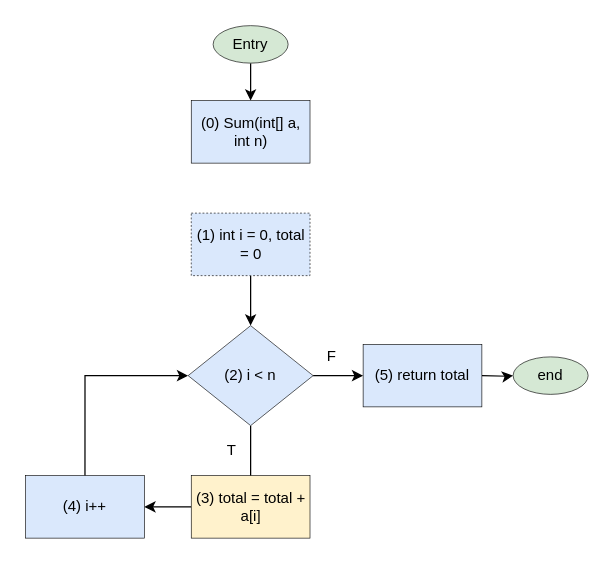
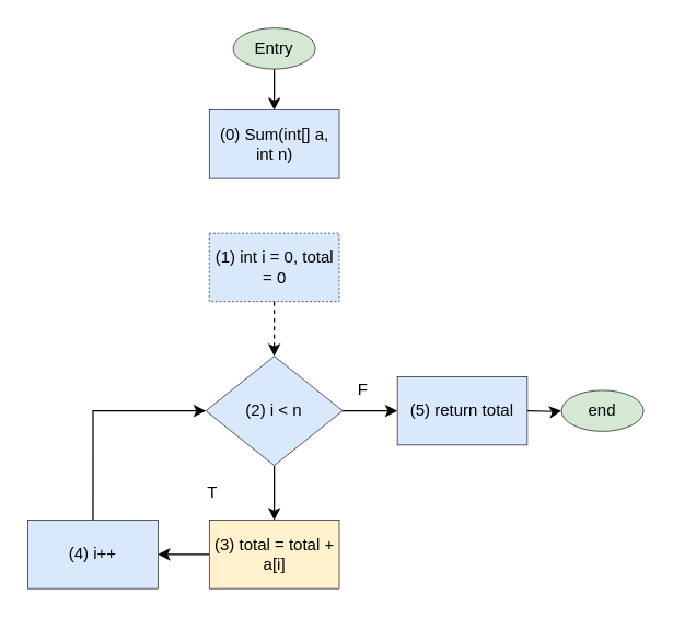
- <mxCell id="5" value="" style="edgeStyle=orthogonalEdgeStyle;rounded=0;orthogonalLoop=1;jettySize=auto;html=1;" edge="1" parent="1" source="6" target="9"><mxGeometry relative="1" as="geometry" /></mxCell>
+ <mxCell id="5" value="" style="edgeStyle=orthogonalEdgeStyle;rounded=0;orthogonalLoop=1;jettySize=auto;html=1;dashed=1;" edge="1" parent="1" source="6" target="9"><mxGeometry relative="1" as="geometry" /></mxCell>
- <mxCell id="13" value="T" style="text;html=1;align=center;verticalAlign=middle;whiteSpace=wrap;rounded=0;" vertex="1" parent="1"><mxGeometry x="170" y="350" width="30" height="20" as="geometry" /></mxCell>
+ <mxCell id="13" value="T" style="text;html=1;align=center;verticalAlign=middle;whiteSpace=wrap;rounded=0;" vertex="1" parent="1"><mxGeometry x="140" y="350" width="30" height="20" as="geometry" /></mxCell>
- <mxCell id="8" value="" style="edgeStyle=orthogonalEdgeStyle;rounded=0;orthogonalLoop=1;jettySize=auto;html=1;endArrow=none;" edge="1" parent="1" source="9" target="15"><mxGeometry relative="1" as="geometry" /></mxCell>
+ <mxCell id="8" value="" style="edgeStyle=orthogonalEdgeStyle;rounded=0;orthogonalLoop=1;jettySize=auto;html=1;" edge="1" parent="1" source="9" target="15"><mxGeometry relative="1" as="geometry" /></mxCell>
